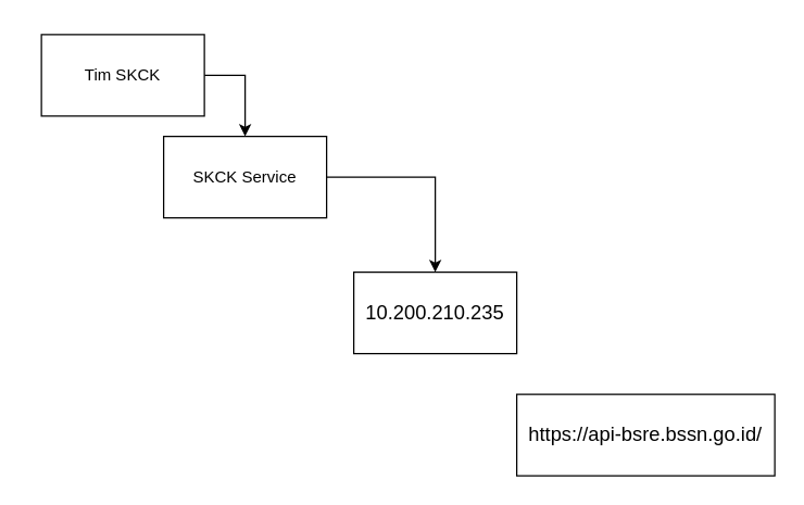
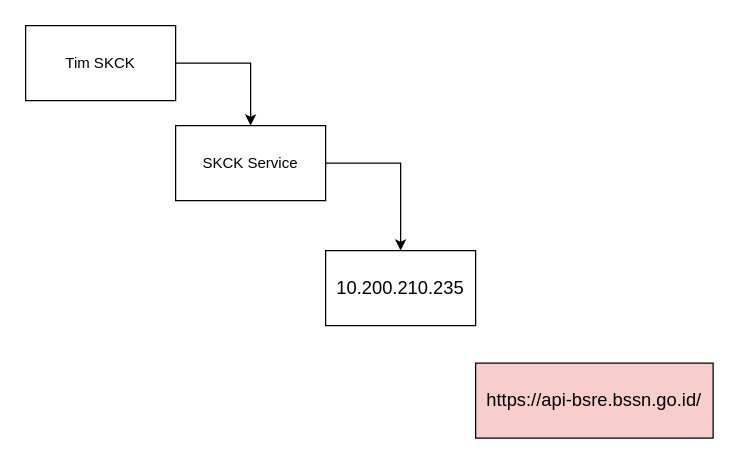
- <mxCell id="3" value="Tim SKCK" style="rounded=0;whiteSpace=wrap;html=1;" vertex="1" parent="1"><mxGeometry x="30" y="25" width="120" height="60" as="geometry" /></mxCell>
+ <mxCell id="3" value="Tim SKCK" style="rounded=0;whiteSpace=wrap;html=1;" vertex="1" parent="1"><mxGeometry x="20" y="20" width="120" height="60" as="geometry" /></mxCell>
- <mxCell id="5" value="SKCK Service" style="rounded=0;whiteSpace=wrap;html=1;" vertex="1" parent="1"><mxGeometry x="120" y="100" width="120" height="60" as="geometry" /></mxCell>
+ <mxCell id="5" value="SKCK Service" style="rounded=0;whiteSpace=wrap;html=1;" vertex="1" parent="1"><mxGeometry x="140" y="100" width="120" height="60" as="geometry" /></mxCell>
- <mxCell id="7" value="&lt;span id=&quot;docs-internal-guid-8730eed6-7fff-fa82-aec3-10e13a9a0900&quot;&gt;&lt;span style=&quot;font-size: 11pt; font-family: Arial, sans-serif; background-color: transparent; font-variant-numeric: normal; font-variant-east-asian: normal; font-variant-alternates: normal; font-variant-position: normal; font-variant-emoji: normal; vertical-align: baseline; white-space-collapse: preserve;&quot;&gt;https://api-bsre.bssn.go.id/&lt;/span&gt;&lt;/span&gt;" style="rounded=0;whiteSpace=wrap;html=1;" vertex="1" parent="1"><mxGeometry x="380" y="290" width="190" height="60" as="geometry" /></mxCell>
+ <mxCell id="7" value="&lt;span id=&quot;docs-internal-guid-8730eed6-7fff-fa82-aec3-10e13a9a0900&quot;&gt;&lt;span style=&quot;font-size: 11pt; font-family: Arial, sans-serif; background-color: transparent; font-variant-numeric: normal; font-variant-east-asian: normal; font-variant-alternates: normal; font-variant-position: normal; font-variant-emoji: normal; vertical-align: baseline; white-space-collapse: preserve;&quot;&gt;https://api-bsre.bssn.go.id/&lt;/span&gt;&lt;/span&gt;" style="rounded=0;whiteSpace=wrap;html=1;fillColor=#f8cecc;" vertex="1" parent="1"><mxGeometry x="380" y="290" width="190" height="60" as="geometry" /></mxCell>
